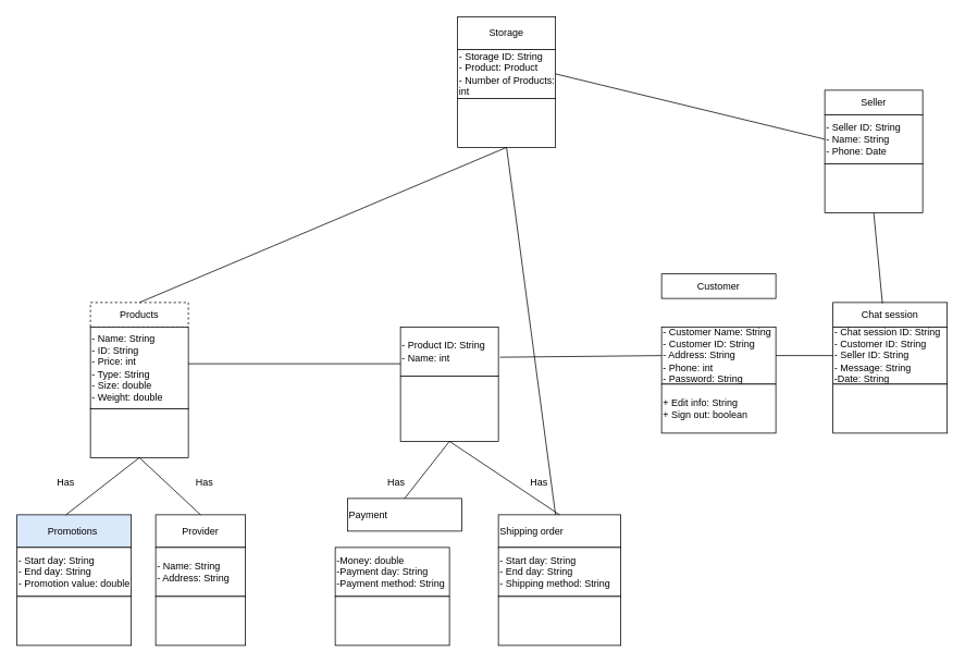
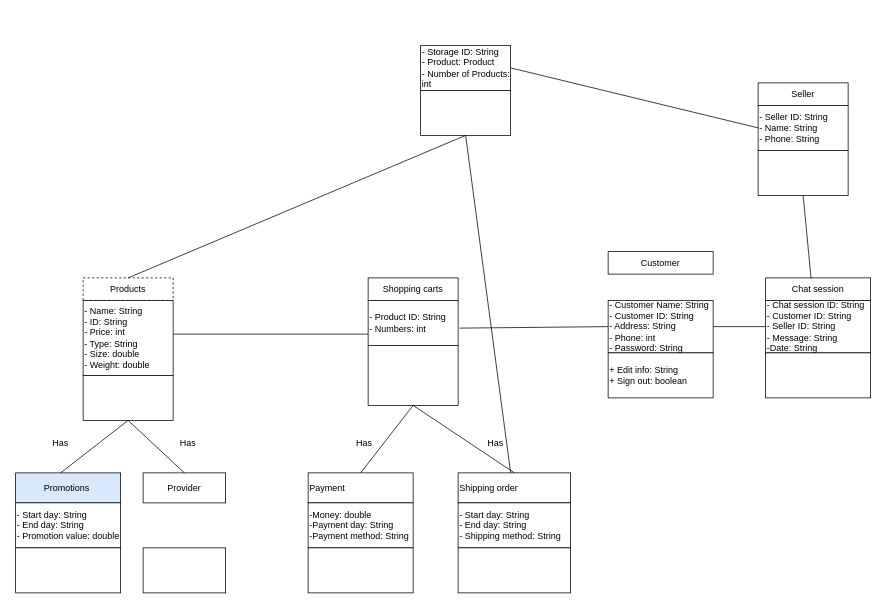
- <mxCell id="41" value="Storage" style="rounded=0;whiteSpace=wrap;html=1;align=center;" vertex="1" parent="1"><mxGeometry x="560" y="20" width="120" height="40" as="geometry" /></mxCell>
- <mxCell id="38" value="- Seller ID: String&lt;br&gt;- Name: String&lt;br&gt;- Phone: Date" style="rounded=0;whiteSpace=wrap;html=1;align=left;" vertex="1" parent="1"><mxGeometry x="1010" y="140" width="120" height="60" as="geometry" /></mxCell>
+ <mxCell id="38" value="- Seller ID: String&lt;br&gt;- Name: String&lt;br&gt;- Phone: String" style="rounded=0;whiteSpace=wrap;html=1;align=left;" vertex="1" parent="1"><mxGeometry x="1010" y="140" width="120" height="60" as="geometry" /></mxCell>
+ <mxCell id="15" value="Shopping carts" style="rounded=0;whiteSpace=wrap;html=1;align=center;" vertex="1" parent="1"><mxGeometry x="490" y="370" width="120" height="30" as="geometry" /></mxCell>
- <mxCell id="16" value="- Product ID: String&lt;br&gt;- Name: int" style="rounded=0;whiteSpace=wrap;html=1;align=left;" vertex="1" parent="1"><mxGeometry x="490" y="400" width="120" height="60" as="geometry" /></mxCell>
+ <mxCell id="16" value="- Product ID: String&lt;br&gt;- Numbers: int" style="rounded=0;whiteSpace=wrap;html=1;align=left;" vertex="1" parent="1"><mxGeometry x="490" y="400" width="120" height="60" as="geometry" /></mxCell>
- <mxCell id="18" value="Payment" style="rounded=0;whiteSpace=wrap;html=1;align=left;" vertex="1" parent="1"><mxGeometry x="425" y="610" width="140" height="40" as="geometry" /></mxCell>
+ <mxCell id="18" value="Payment" style="rounded=0;whiteSpace=wrap;html=1;align=left;" vertex="1" parent="1"><mxGeometry x="410" y="630" width="140" height="40" as="geometry" /></mxCell>
- <mxCell id="9" value="- Name: String&lt;br&gt;- Address: String" style="rounded=0;whiteSpace=wrap;html=1;align=left;" vertex="1" parent="1"><mxGeometry x="190" y="670" width="110" height="60" as="geometry" /></mxCell>
